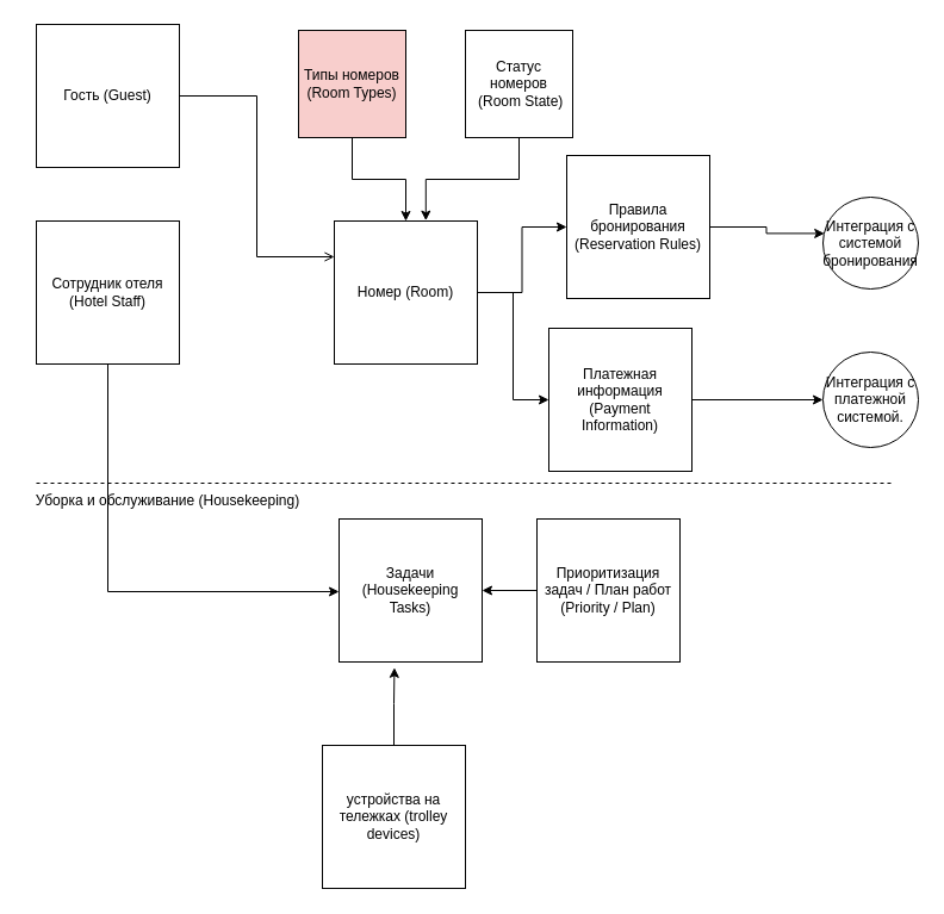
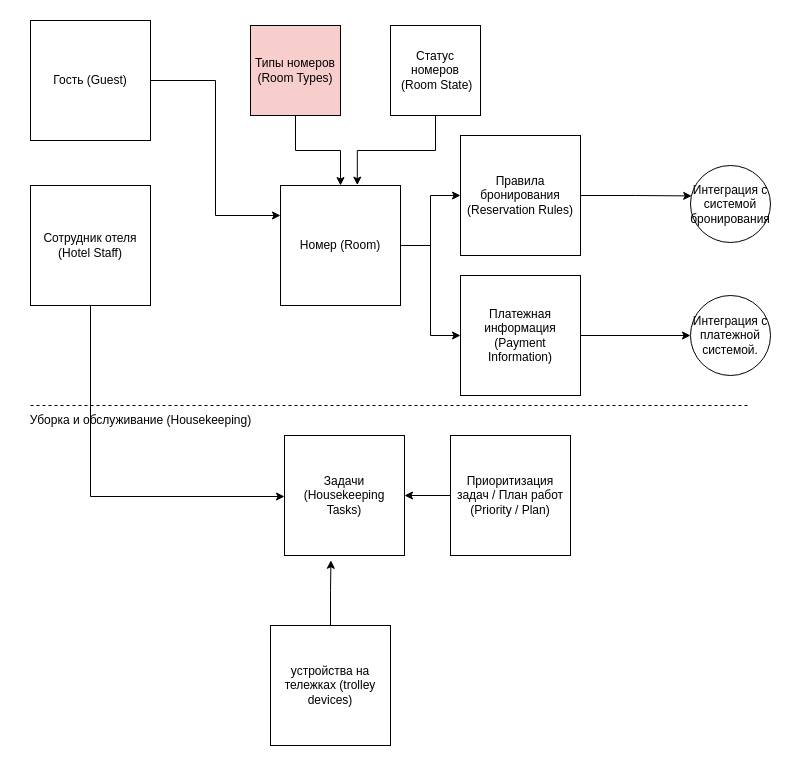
- <mxCell id="16" value="Правила бронирования (Reservation Rules)" style="whiteSpace=wrap;html=1;aspect=fixed;" vertex="1" parent="1"><mxGeometry x="475" y="130" width="120" height="120" as="geometry" /></mxCell>
+ <mxCell id="16" value="Правила бронирования (Reservation Rules)" style="whiteSpace=wrap;html=1;aspect=fixed;" vertex="1" parent="1"><mxGeometry x="460" y="135" width="120" height="120" as="geometry" /></mxCell>
- <mxCell id="2" style="edgeStyle=orthogonalEdgeStyle;rounded=0;orthogonalLoop=1;jettySize=auto;html=1;entryX=0;entryY=0.25;entryDx=0;entryDy=0;endArrow=open;" edge="1" parent="1" source="3" target="8"><mxGeometry relative="1" as="geometry" /></mxCell>
+ <mxCell id="2" style="edgeStyle=orthogonalEdgeStyle;rounded=0;orthogonalLoop=1;jettySize=auto;html=1;entryX=0;entryY=0.25;entryDx=0;entryDy=0;" edge="1" parent="1" source="3" target="8"><mxGeometry relative="1" as="geometry" /></mxCell>
